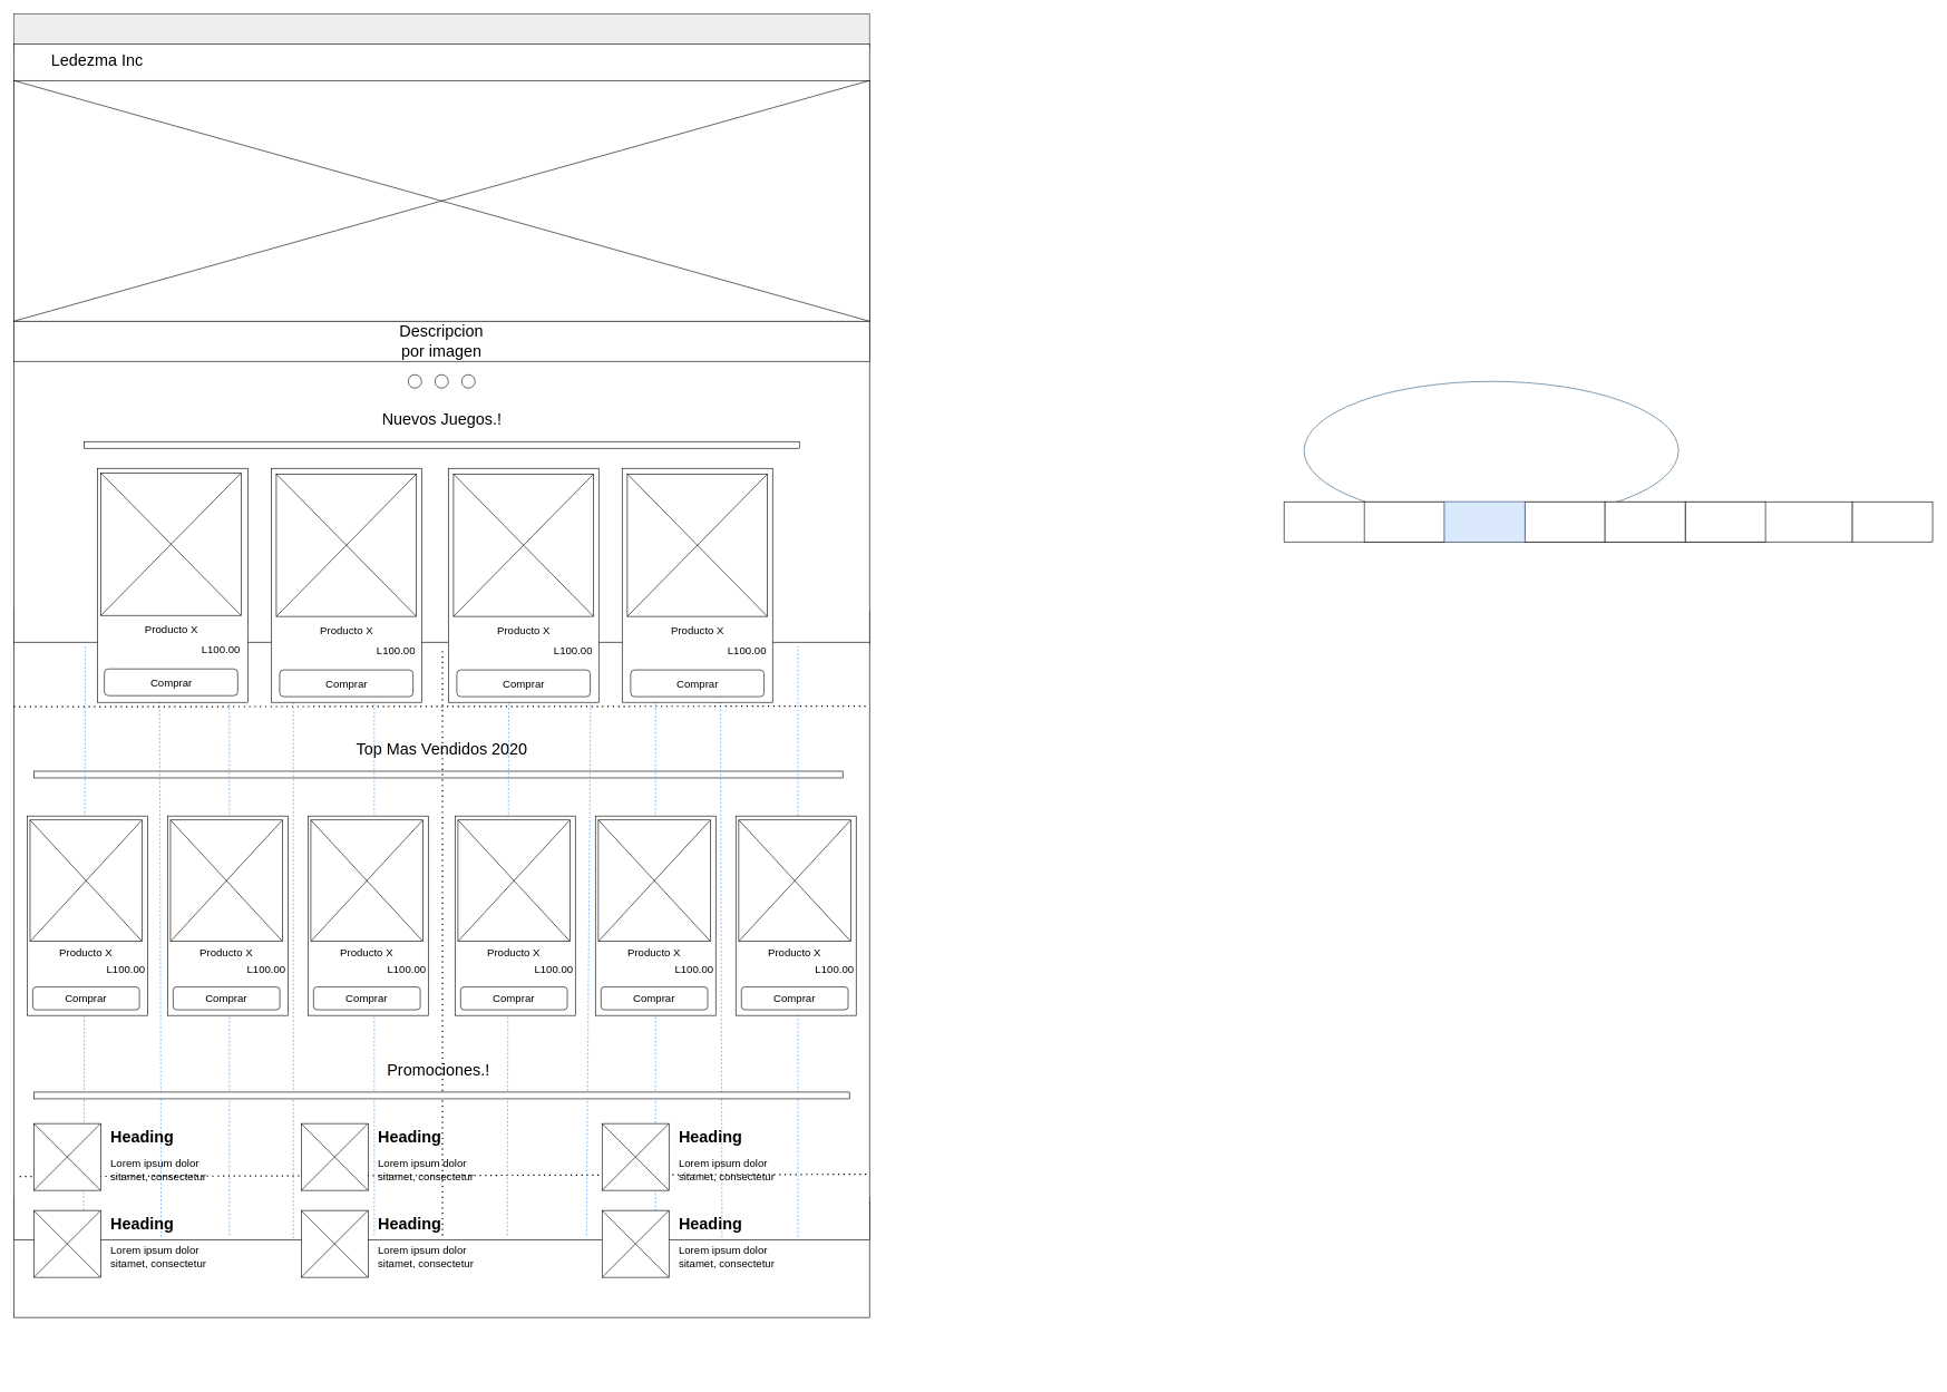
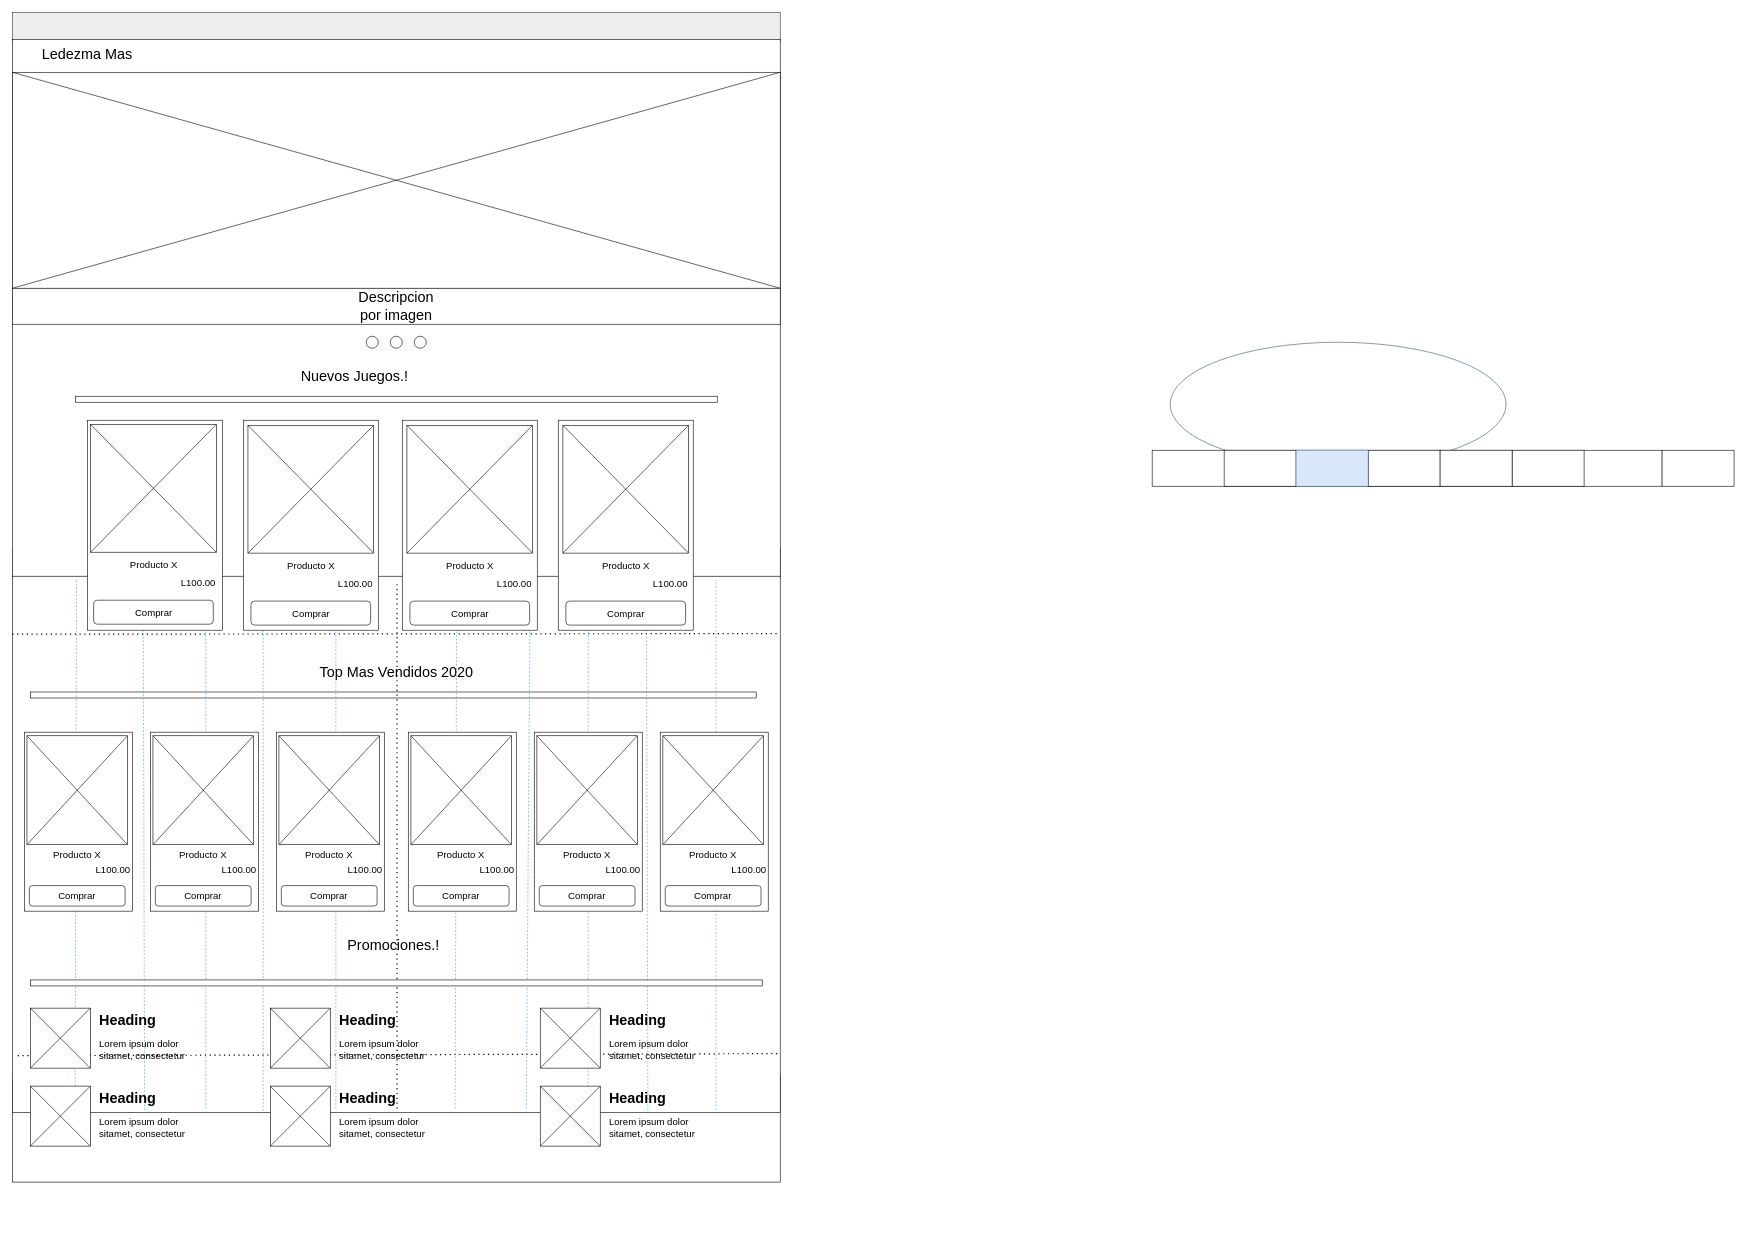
- <mxCell id="125" value="Ledezma Inc" style="text;html=1;strokeColor=none;fillColor=none;align=center;verticalAlign=middle;whiteSpace=wrap;rounded=0;fontSize=24;" parent="6" vertex="1"><mxGeometry x="20" y="60" width="210" height="20" as="geometry" /></mxCell>
+ <mxCell id="125" value="Ledezma Mas" style="text;html=1;strokeColor=none;fillColor=none;align=center;verticalAlign=middle;whiteSpace=wrap;rounded=0;fontSize=24;" parent="6" vertex="1"><mxGeometry x="20" y="60" width="210" height="20" as="geometry" /></mxCell>
- <mxCell id="129" value="Nuevos Juegos.!" style="text;html=1;strokeColor=none;fillColor=none;align=center;verticalAlign=middle;whiteSpace=wrap;rounded=0;fontSize=24;" parent="6" vertex="1"><mxGeometry x="517.5" y="597" width="245" height="20" as="geometry" /></mxCell>
+ <mxCell id="129" value="Nuevos Juegos.!" style="text;html=1;strokeColor=none;fillColor=none;align=center;verticalAlign=middle;whiteSpace=wrap;rounded=0;fontSize=24;" parent="6" vertex="1"><mxGeometry x="447.5" y="597" width="245" height="20" as="geometry" /></mxCell>
- <mxCell id="104" value="Promociones.!" style="text;html=1;strokeColor=none;fillColor=none;align=center;verticalAlign=middle;whiteSpace=wrap;rounded=0;fontSize=24;" parent="7" vertex="1"><mxGeometry x="448.75" y="676" width="372.5" height="20" as="geometry" /></mxCell>
+ <mxCell id="104" value="Promociones.!" style="text;html=1;strokeColor=none;fillColor=none;align=center;verticalAlign=middle;whiteSpace=wrap;rounded=0;fontSize=24;" parent="7" vertex="1"><mxGeometry x="448.75" y="651" width="372.5" height="20" as="geometry" /></mxCell>
